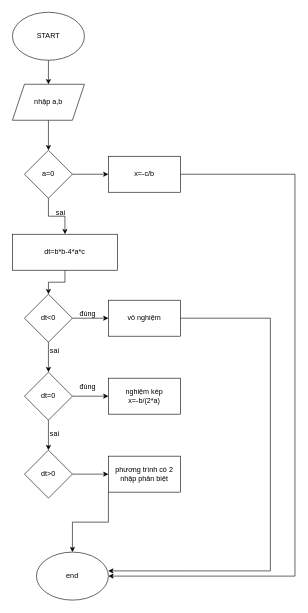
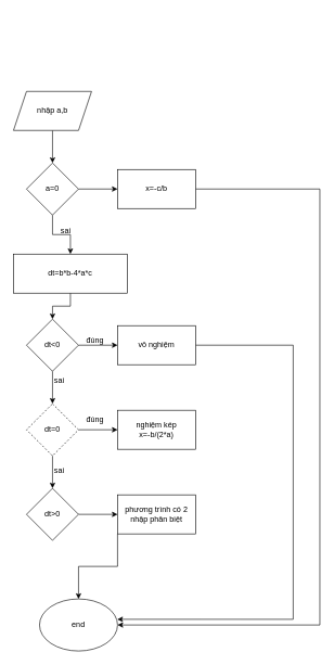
- <mxCell id="3" value="START" style="ellipse;whiteSpace=wrap;html=1;" vertex="1" parent="1"><mxGeometry x="20" y="20" width="120" height="80" as="geometry" /></mxCell>
- <mxCell id="2" value="" style="edgeStyle=orthogonalEdgeStyle;rounded=0;orthogonalLoop=1;jettySize=auto;html=1;" edge="1" parent="1" source="3" target="5"><mxGeometry relative="1" as="geometry" /></mxCell>
- <mxCell id="22" value="dt=0" style="rhombus;whiteSpace=wrap;html=1;" vertex="1" parent="1"><mxGeometry x="40" y="620" width="80" height="80" as="geometry" /></mxCell>
+ <mxCell id="22" value="dt=0" style="rhombus;whiteSpace=wrap;html=1;dashed=1;" vertex="1" parent="1"><mxGeometry x="40" y="620" width="80" height="80" as="geometry" /></mxCell>
